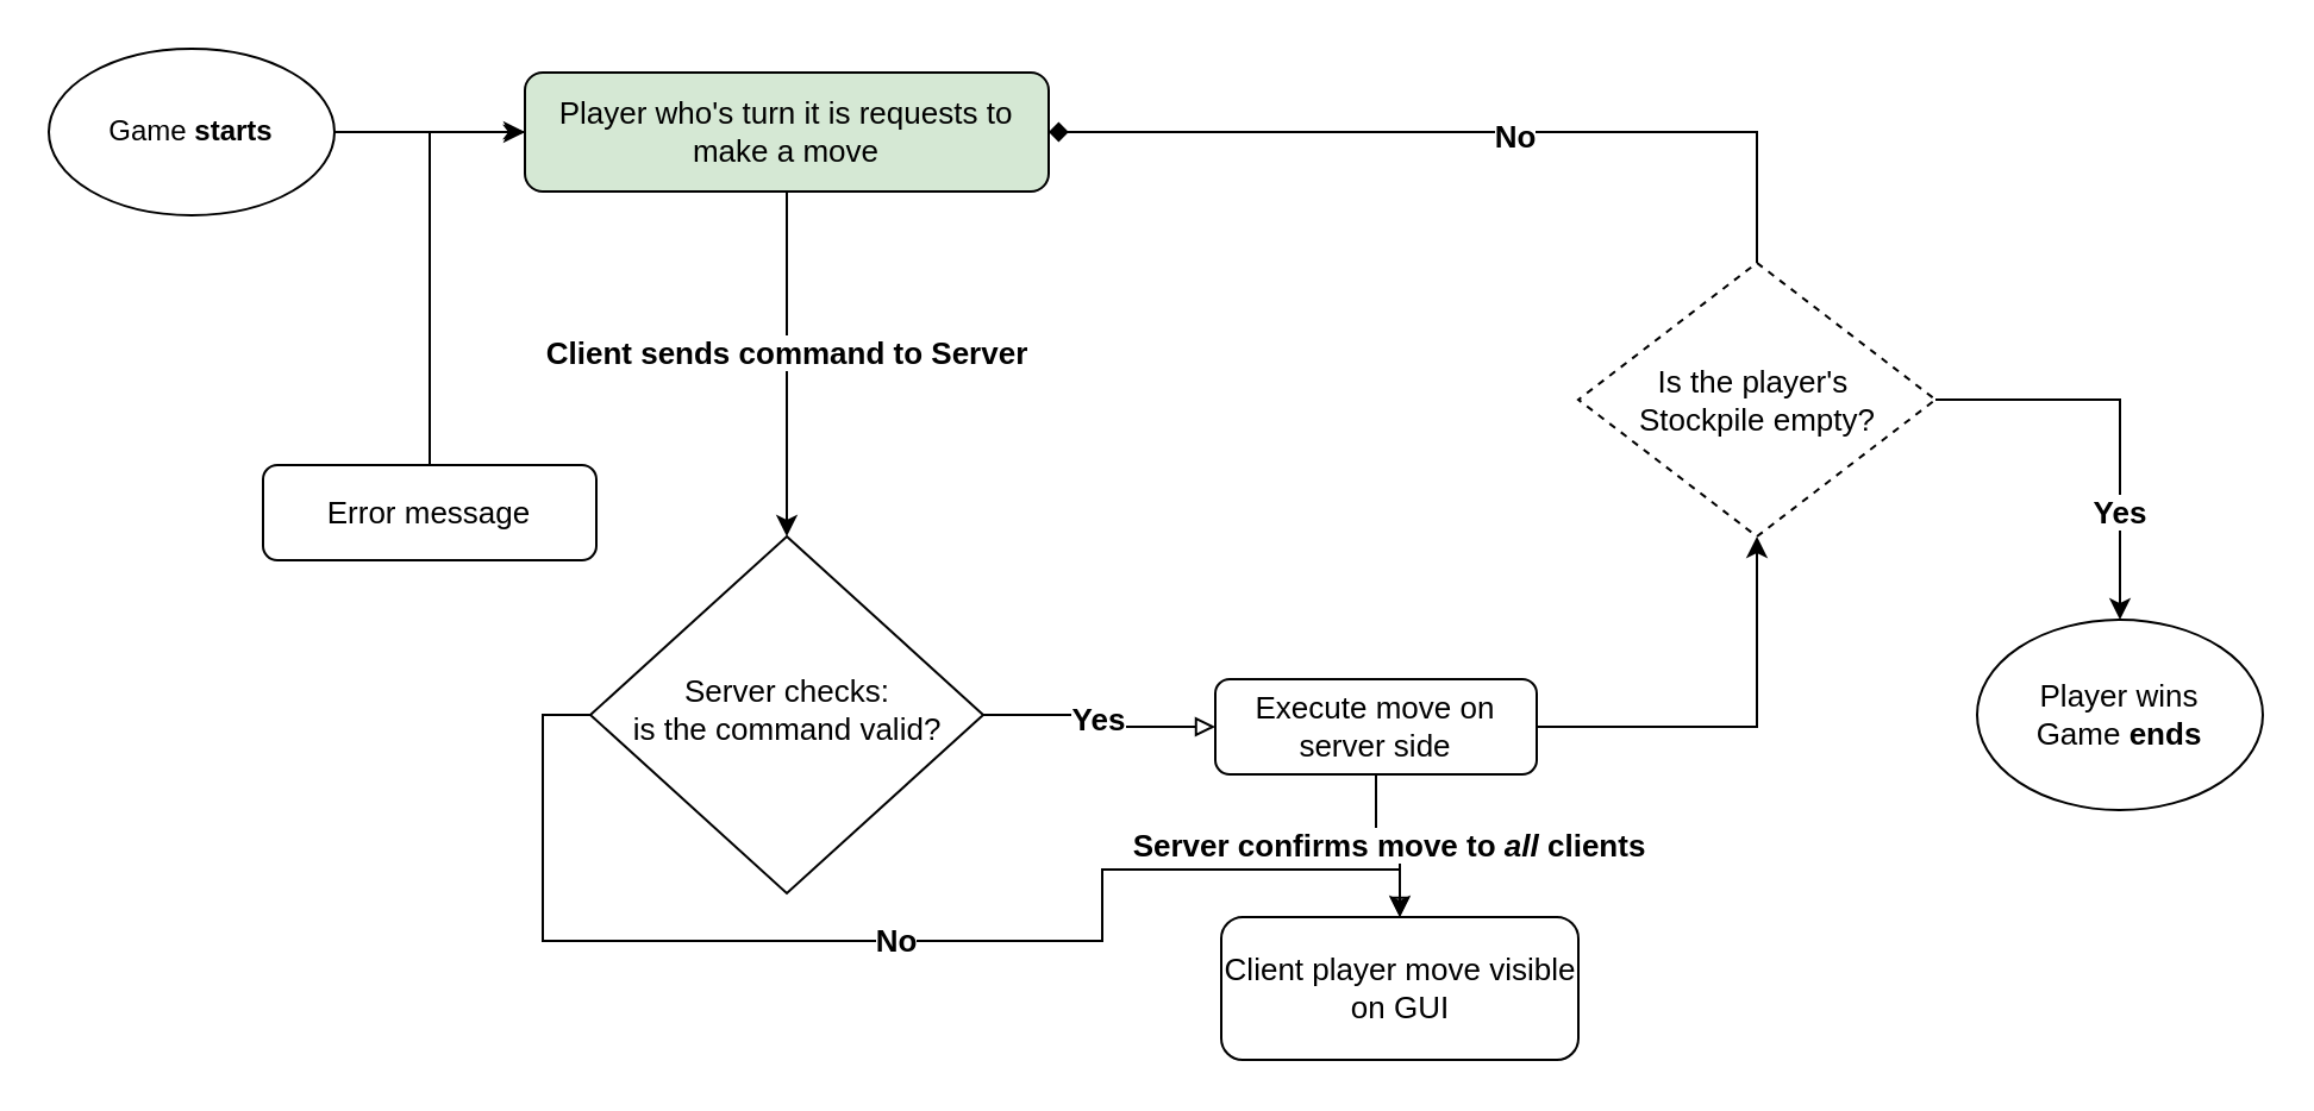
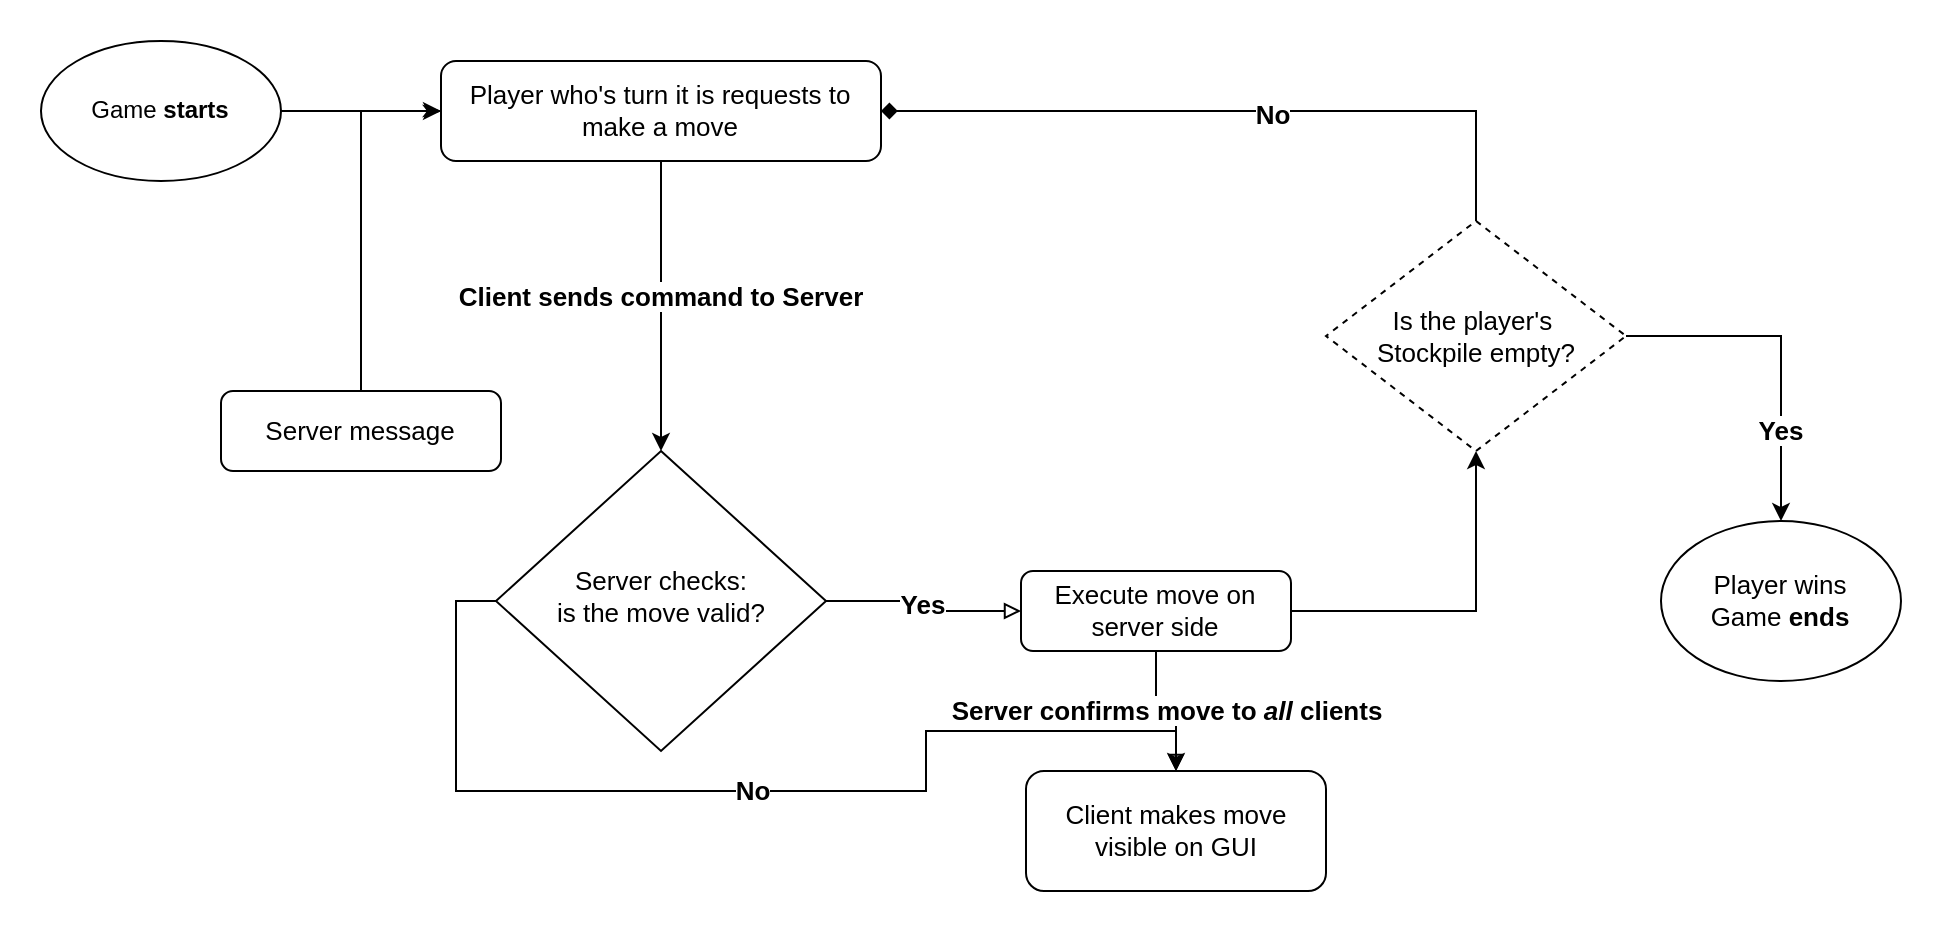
- <mxCell id="3" value="&lt;font style=&quot;font-size: 13px&quot;&gt;Player who's turn it is requests to make a move&lt;/font&gt;" style="rounded=1;whiteSpace=wrap;html=1;fontSize=12;glass=0;strokeWidth=1;shadow=0;fillColor=#d5e8d4;" parent="1" vertex="1"><mxGeometry y="30" width="220" height="50" as="geometry" x="220" /></mxCell>
+ <mxCell id="3" value="&lt;font style=&quot;font-size: 13px&quot;&gt;Player who's turn it is requests to make a move&lt;/font&gt;" style="rounded=1;whiteSpace=wrap;html=1;fontSize=12;glass=0;strokeWidth=1;shadow=0;" parent="1" vertex="1"><mxGeometry y="30" width="220" height="50" as="geometry" x="220" /></mxCell>
- <mxCell id="8" value="&lt;font style=&quot;font-size: 13px&quot;&gt;Error message&lt;/font&gt;" style="rounded=1;whiteSpace=wrap;html=1;fontSize=12;glass=0;strokeWidth=1;shadow=0;" parent="1" vertex="1"><mxGeometry x="110" y="195" width="140" height="40" as="geometry" /></mxCell>
+ <mxCell id="8" value="&lt;font style=&quot;font-size: 13px&quot;&gt;Server message&lt;/font&gt;" style="rounded=1;whiteSpace=wrap;html=1;fontSize=12;glass=0;strokeWidth=1;shadow=0;" parent="1" vertex="1"><mxGeometry x="110" y="195" width="140" height="40" as="geometry" /></mxCell>
- <mxCell id="6" value="&lt;font size=&quot;2&quot;&gt;Server checks:&lt;br&gt;is the command valid?&lt;br&gt;&lt;/font&gt;" style="rhombus;whiteSpace=wrap;html=1;shadow=0;fontFamily=Helvetica;fontSize=12;align=center;strokeWidth=1;spacing=6;spacingTop=-4;" parent="1" vertex="1"><mxGeometry x="247.5" y="225" width="165" height="150" as="geometry" /></mxCell>
+ <mxCell id="6" value="&lt;font size=&quot;2&quot;&gt;Server checks:&lt;br&gt;is the move valid?&lt;br&gt;&lt;/font&gt;" style="rhombus;whiteSpace=wrap;html=1;shadow=0;fontFamily=Helvetica;fontSize=12;align=center;strokeWidth=1;spacing=6;spacingTop=-4;" parent="1" vertex="1"><mxGeometry x="247.5" y="225" width="165" height="150" as="geometry" /></mxCell>
- <mxCell id="12" value="&lt;font style=&quot;font-size: 13px&quot;&gt;Client player move visible on GUI&lt;/font&gt;" style="rounded=1;whiteSpace=wrap;html=1;" parent="1" vertex="1"><mxGeometry x="512.5" y="385" width="150" height="60" as="geometry" /></mxCell>
+ <mxCell id="12" value="&lt;font style=&quot;font-size: 13px&quot;&gt;Client makes move visible on GUI&lt;/font&gt;" style="rounded=1;whiteSpace=wrap;html=1;" parent="1" vertex="1"><mxGeometry x="512.5" y="385" width="150" height="60" as="geometry" /></mxCell>
